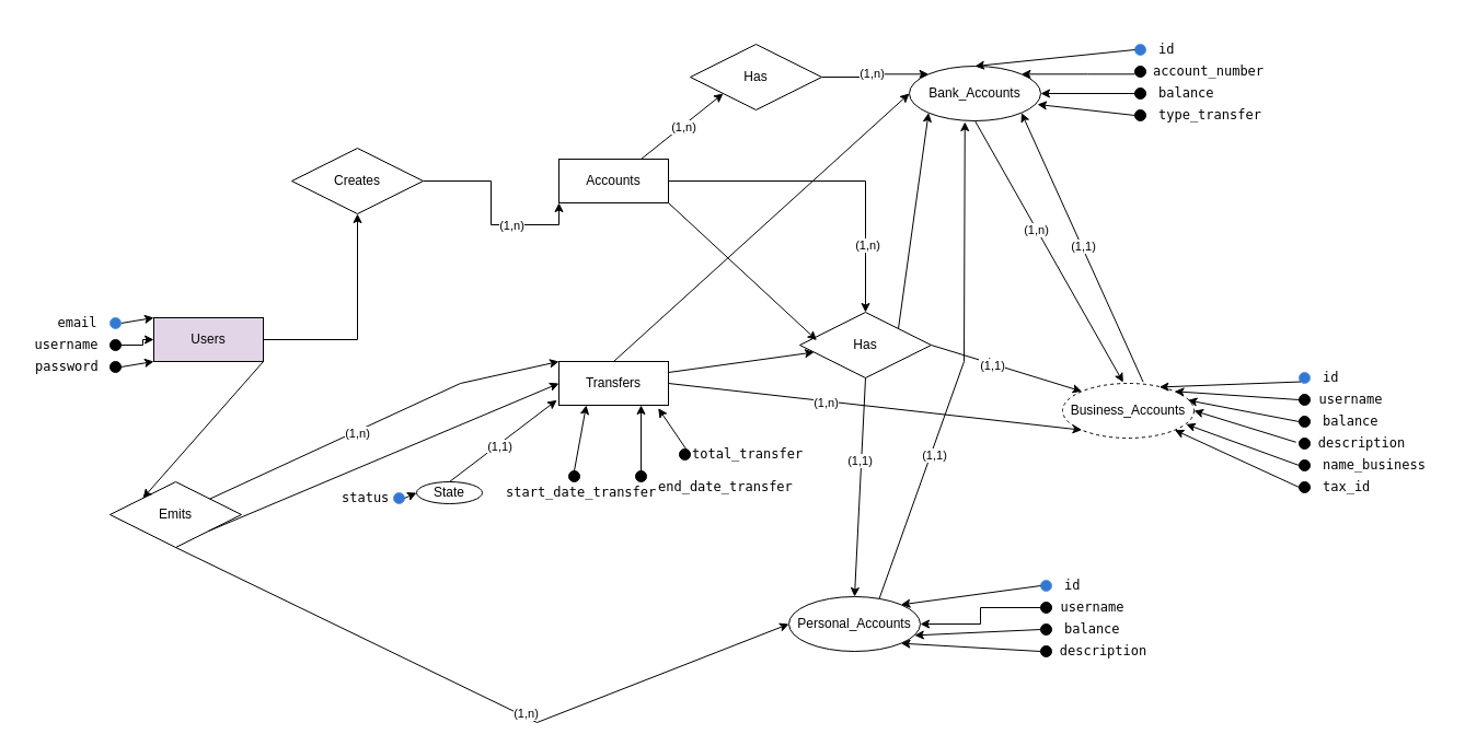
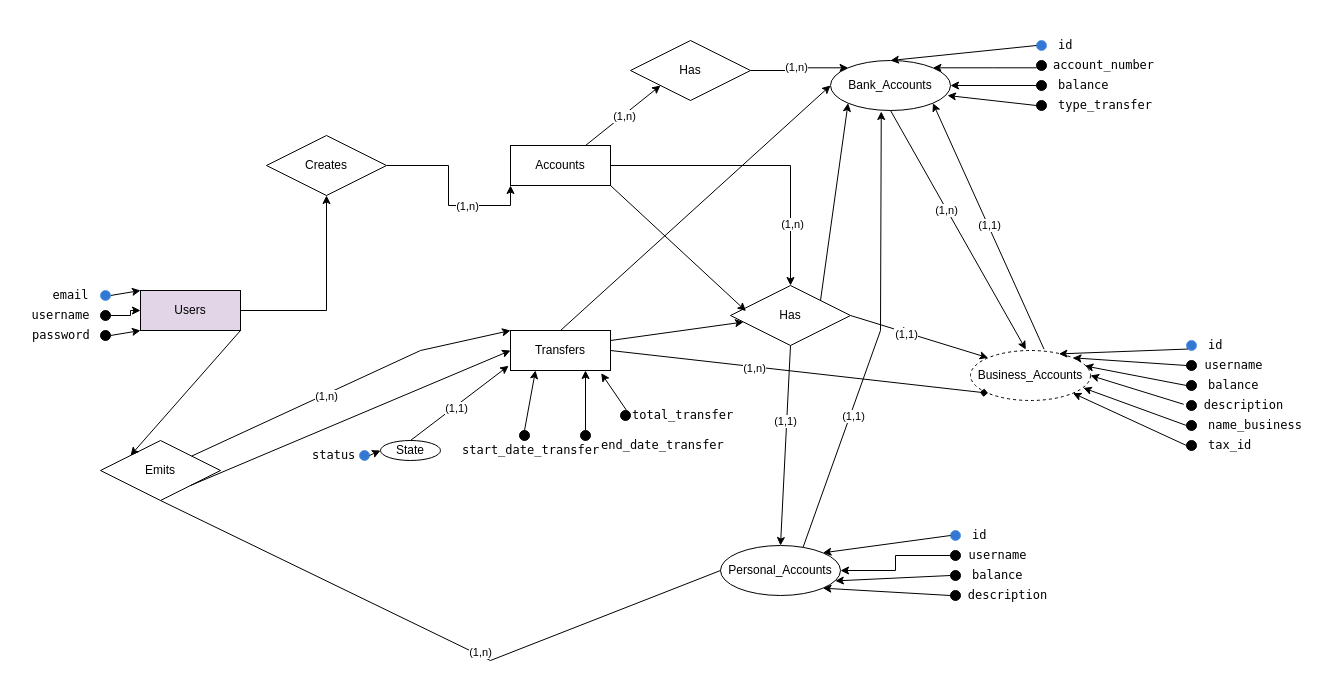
- <mxCell id="70" value="" style="endArrow=classic;html=1;rounded=0;entryX=0;entryY=1;entryDx=0;entryDy=0;exitX=1;exitY=0.5;exitDx=0;exitDy=0;" edge="1" parent="1" source="66" target="15"><mxGeometry width="50" height="50" relative="1" as="geometry"><mxPoint x="710" y="420" as="sourcePoint" /><mxPoint x="660" y="470" as="targetPoint" /></mxGeometry></mxCell>
+ <mxCell id="70" value="" style="endArrow=diamond;html=1;rounded=0;entryX=0;entryY=1;entryDx=0;entryDy=0;exitX=1;exitY=0.5;exitDx=0;exitDy=0;" edge="1" parent="1" source="66" target="15"><mxGeometry width="50" height="50" relative="1" as="geometry"><mxPoint x="710" y="420" as="sourcePoint" /><mxPoint x="660" y="470" as="targetPoint" /></mxGeometry></mxCell>
- <mxCell id="75" value="" style="endArrow=classic;html=1;rounded=0;entryX=0;entryY=0.5;entryDx=0;entryDy=0;exitX=0.5;exitY=1;exitDx=0;exitDy=0;" edge="1" parent="1" source="65" target="14"><mxGeometry width="50" height="50" relative="1" as="geometry"><mxPoint x="570" y="430" as="sourcePoint" /><mxPoint x="620" y="380" as="targetPoint" /><Array as="points"><mxPoint x="490" y="660" /></Array></mxGeometry></mxCell>
+ <mxCell id="75" value="" style="endArrow=none;html=1;rounded=0;entryX=0;entryY=0.5;entryDx=0;entryDy=0;exitX=0.5;exitY=1;exitDx=0;exitDy=0;" edge="1" parent="1" source="65" target="14"><mxGeometry width="50" height="50" relative="1" as="geometry"><mxPoint x="570" y="430" as="sourcePoint" /><mxPoint x="620" y="380" as="targetPoint" /><Array as="points"><mxPoint x="490" y="660" /></Array></mxGeometry></mxCell>
